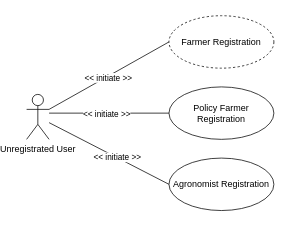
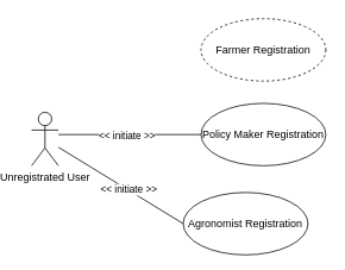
- <mxCell id="2" style="rounded=0;orthogonalLoop=1;jettySize=auto;html=1;exitX=1;exitY=0.333;exitDx=0;exitDy=0;exitPerimeter=0;entryX=0;entryY=0.5;entryDx=0;entryDy=0;endArrow=none;endFill=0;" parent="1" source="8" target="9" edge="1"><mxGeometry relative="1" as="geometry" /></mxCell>
- <mxCell id="3" value="&amp;lt;&amp;lt; initiate &amp;gt;&amp;gt;" style="edgeLabel;html=1;align=center;verticalAlign=middle;resizable=0;points=[];" parent="2" vertex="1" connectable="0"><mxGeometry x="-0.03" y="-1" relative="1" as="geometry"><mxPoint as="offset" /></mxGeometry></mxCell>
- <mxCell id="10" value="Policy Farmer Registration" style="ellipse;whiteSpace=wrap;html=1;" parent="1" vertex="1"><mxGeometry x="210" y="115" width="140" height="70" as="geometry" /></mxCell>
+ <mxCell id="10" value="Policy Maker Registration" style="ellipse;whiteSpace=wrap;html=1;" parent="1" vertex="1"><mxGeometry x="210" y="115" width="140" height="70" as="geometry" /></mxCell>
- <mxCell id="11" value="Agronomist Registration" style="ellipse;whiteSpace=wrap;html=1;" parent="1" vertex="1"><mxGeometry x="210" y="210" width="140" height="70" as="geometry" /></mxCell>
+ <mxCell id="11" value="Agronomist Registration" style="ellipse;whiteSpace=wrap;html=1;" parent="1" vertex="1"><mxGeometry x="190" y="215" width="140" height="70" as="geometry" /></mxCell>
